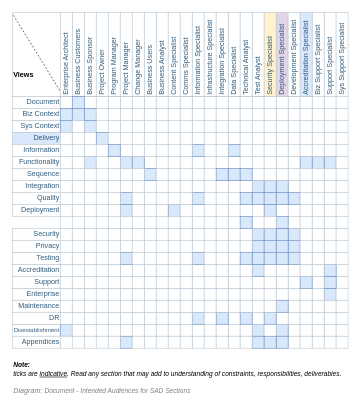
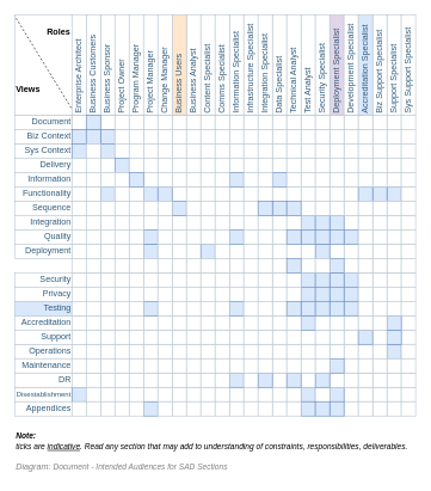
+ <mxCell id="43" value="Roles" style="text;html=1;strokeColor=none;fillColor=none;align=right;verticalAlign=middle;whiteSpace=wrap;rounded=0;fontSize=12;fontColor=#000000;fontStyle=1" vertex="1" parent="1"><mxGeometry x="60" y="30" width="40" height="30" as="geometry" /></mxCell>
- <mxCell id="33" value="Business Users" style="strokeColor=#bac8d3;html=1;fontColor=#2f5b7c;fontSize=12;horizontal=0;align=left;" vertex="1" parent="1"><mxGeometry x="240" y="20" width="20" height="140" as="geometry" /></mxCell>
+ <mxCell id="33" value="Business Users" style="strokeColor=#bac8d3;html=1;fontColor=#2f5b7c;fontSize=12;horizontal=0;align=left;fillColor=#ffe6cc;" vertex="1" parent="1"><mxGeometry x="240" y="20" width="20" height="140" as="geometry" /></mxCell>
- <mxCell id="28" value="Security Specialist" style="strokeColor=#bac8d3;html=1;fontColor=#2f5b7c;fontSize=12;horizontal=0;align=left;fillColor=#fff2cc;" vertex="1" parent="1"><mxGeometry x="440" y="20" width="20" height="140" as="geometry" /></mxCell>
+ <mxCell id="28" value="Security Specialist" style="strokeColor=#bac8d3;html=1;fontColor=#2f5b7c;fontSize=12;horizontal=0;align=left;" vertex="1" parent="1"><mxGeometry x="440" y="20" width="20" height="140" as="geometry" /></mxCell>
- <mxCell id="3" value="Delivery" style="strokeColor=#bac8d3;html=1;fontColor=#2f5b7c;fontSize=12;align=right;fillColor=#dae8fc;" vertex="1" parent="1"><mxGeometry x="20" y="220" width="80" height="20" as="geometry" /></mxCell>
+ <mxCell id="3" value="Delivery" style="strokeColor=#bac8d3;html=1;fontColor=#2f5b7c;fontSize=12;align=right;" vertex="1" parent="1"><mxGeometry x="20" y="220" width="80" height="20" as="geometry" /></mxCell>
- <mxCell id="47" value="Testing" style="strokeColor=#bac8d3;html=1;fontColor=#2f5b7c;fontSize=12;align=right;" vertex="1" parent="1"><mxGeometry x="20" y="420" width="80" height="20" as="geometry" /></mxCell>
+ <mxCell id="47" value="Testing" style="strokeColor=#bac8d3;html=1;fontColor=#2f5b7c;fontSize=12;align=right;fillColor=#dae8fc;" vertex="1" parent="1"><mxGeometry x="20" y="420" width="80" height="20" as="geometry" /></mxCell>
- <mxCell id="14" value="Enterprise" style="strokeColor=#bac8d3;html=1;fontColor=#2f5b7c;fontSize=12;align=right;" vertex="1" parent="1"><mxGeometry x="20" y="480" width="80" height="20" as="geometry" /></mxCell>
+ <mxCell id="14" value="Operations" style="strokeColor=#bac8d3;html=1;fontColor=#2f5b7c;fontSize=12;align=right;" vertex="1" parent="1"><mxGeometry x="20" y="480" width="80" height="20" as="geometry" /></mxCell>
